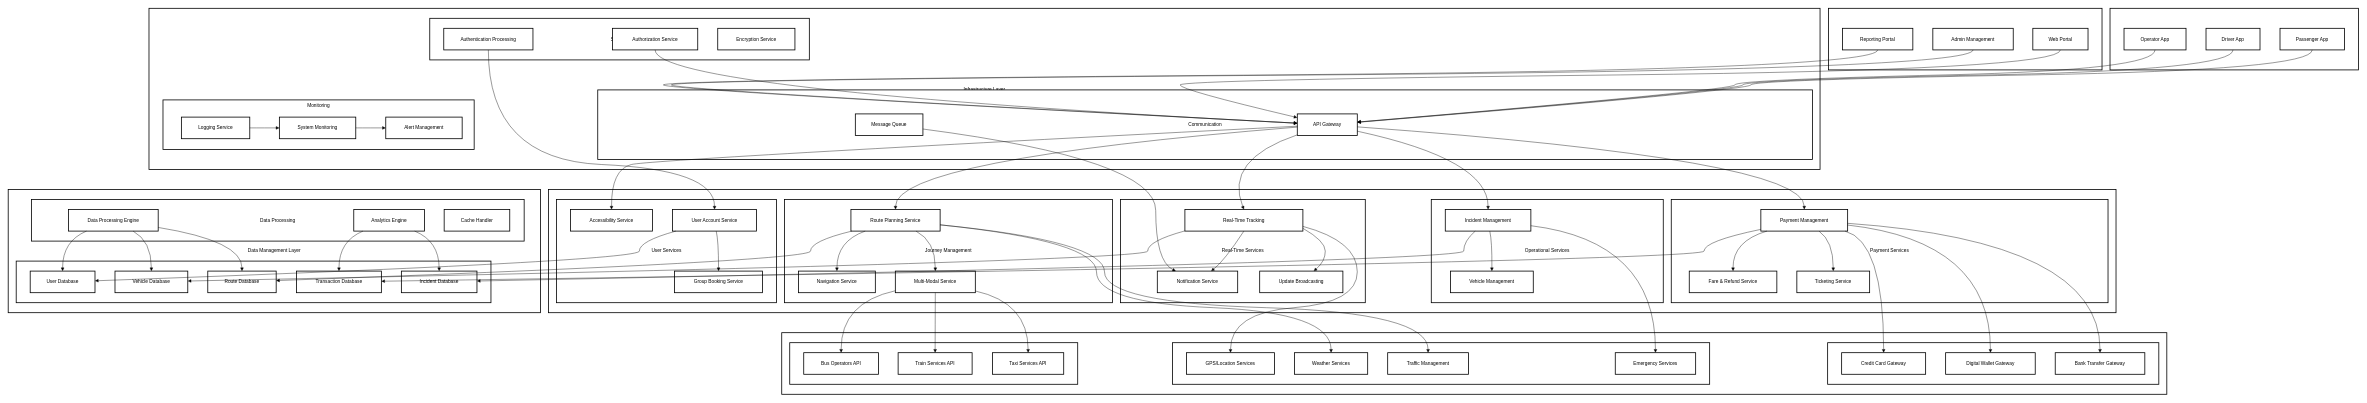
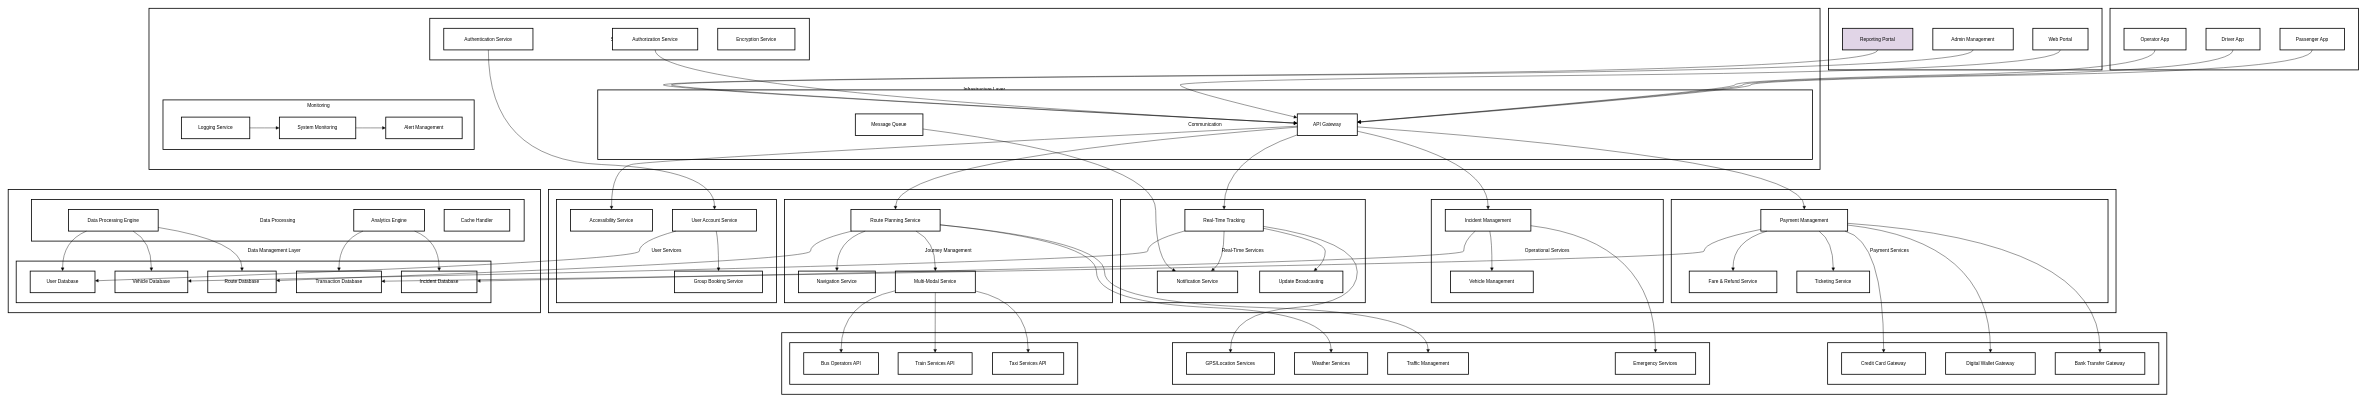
- <mxCell id="66" value="Authentication Processing" style="whiteSpace=wrap;strokeWidth=2;" vertex="1" parent="1"><mxGeometry x="1109" y="70" width="223" height="54" as="geometry" /></mxCell>
+ <mxCell id="66" value="Authentication Service" style="whiteSpace=wrap;strokeWidth=2;" vertex="1" parent="1"><mxGeometry x="1109" y="70" width="223" height="54" as="geometry" /></mxCell>
- <mxCell id="31" value="Reporting Portal" style="whiteSpace=wrap;strokeWidth=2;" vertex="1" parent="1"><mxGeometry x="4606" y="70" width="176" height="54" as="geometry" /></mxCell>
+ <mxCell id="31" value="Reporting Portal" style="whiteSpace=wrap;strokeWidth=2;fillColor=#e1d5e7;" vertex="1" parent="1"><mxGeometry x="4606" y="70" width="176" height="54" as="geometry" /></mxCell>
- <mxCell id="35" value="Real-Time Tracking" style="whiteSpace=wrap;strokeWidth=2;" vertex="1" parent="1"><mxGeometry x="2962" y="523" width="295" height="54" as="geometry" /></mxCell>
+ <mxCell id="35" value="Real-Time Tracking" style="whiteSpace=wrap;strokeWidth=2;" vertex="1" parent="1"><mxGeometry x="2962" y="523" width="196" height="54" as="geometry" /></mxCell>
